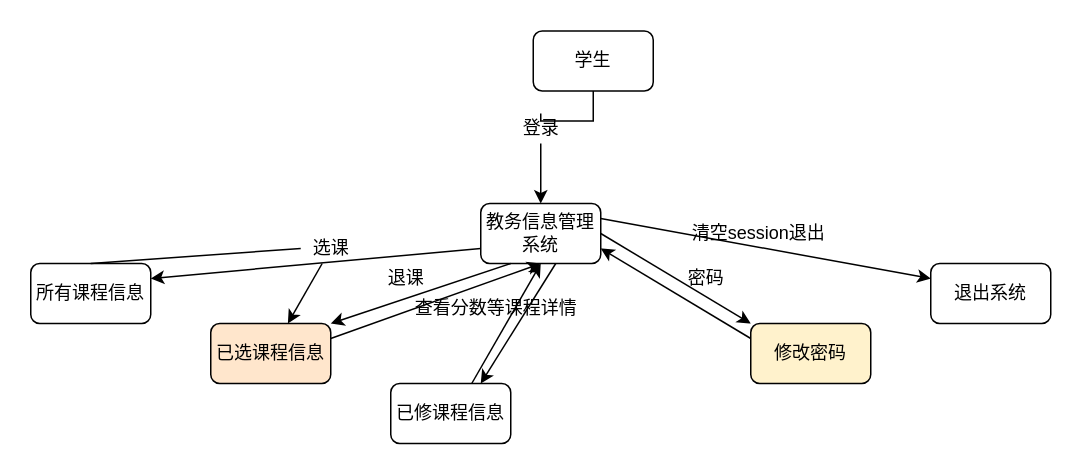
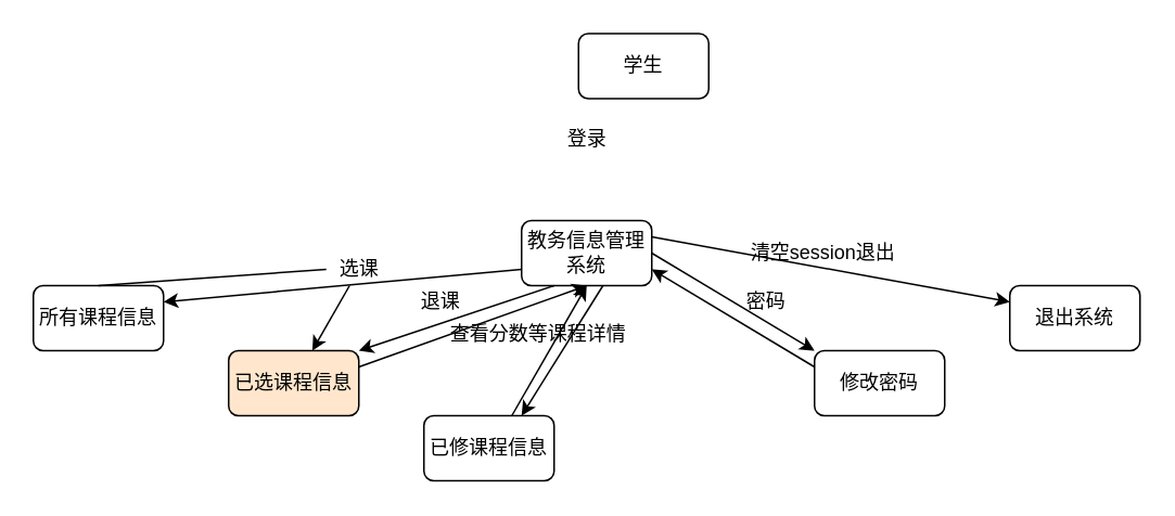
- <mxCell id="11" value="" style="edgeStyle=orthogonalEdgeStyle;rounded=0;orthogonalLoop=1;jettySize=auto;html=1;exitX=0.5;exitY=1;exitDx=0;exitDy=0;endArrow=none;" edge="1" parent="1" source="3" target="10"><mxGeometry relative="1" as="geometry"><mxPoint x="360" y="55" as="sourcePoint" /><mxPoint x="360" y="135" as="targetPoint" /></mxGeometry></mxCell>
- <mxCell id="2" style="edgeStyle=orthogonalEdgeStyle;rounded=0;orthogonalLoop=1;jettySize=auto;html=1;exitX=0.5;exitY=1;exitDx=0;exitDy=0;startArrow=none;" edge="1" parent="1" source="10" target="4"><mxGeometry relative="1" as="geometry" /></mxCell>
- <mxCell id="8" value="修改密码" style="rounded=1;whiteSpace=wrap;html=1;fillColor=#fff2cc;" vertex="1" parent="1"><mxGeometry x="500" y="215" width="80" height="40" as="geometry" /></mxCell>
+ <mxCell id="8" value="修改密码" style="rounded=1;whiteSpace=wrap;html=1;" vertex="1" parent="1"><mxGeometry x="500" y="215" width="80" height="40" as="geometry" /></mxCell>
